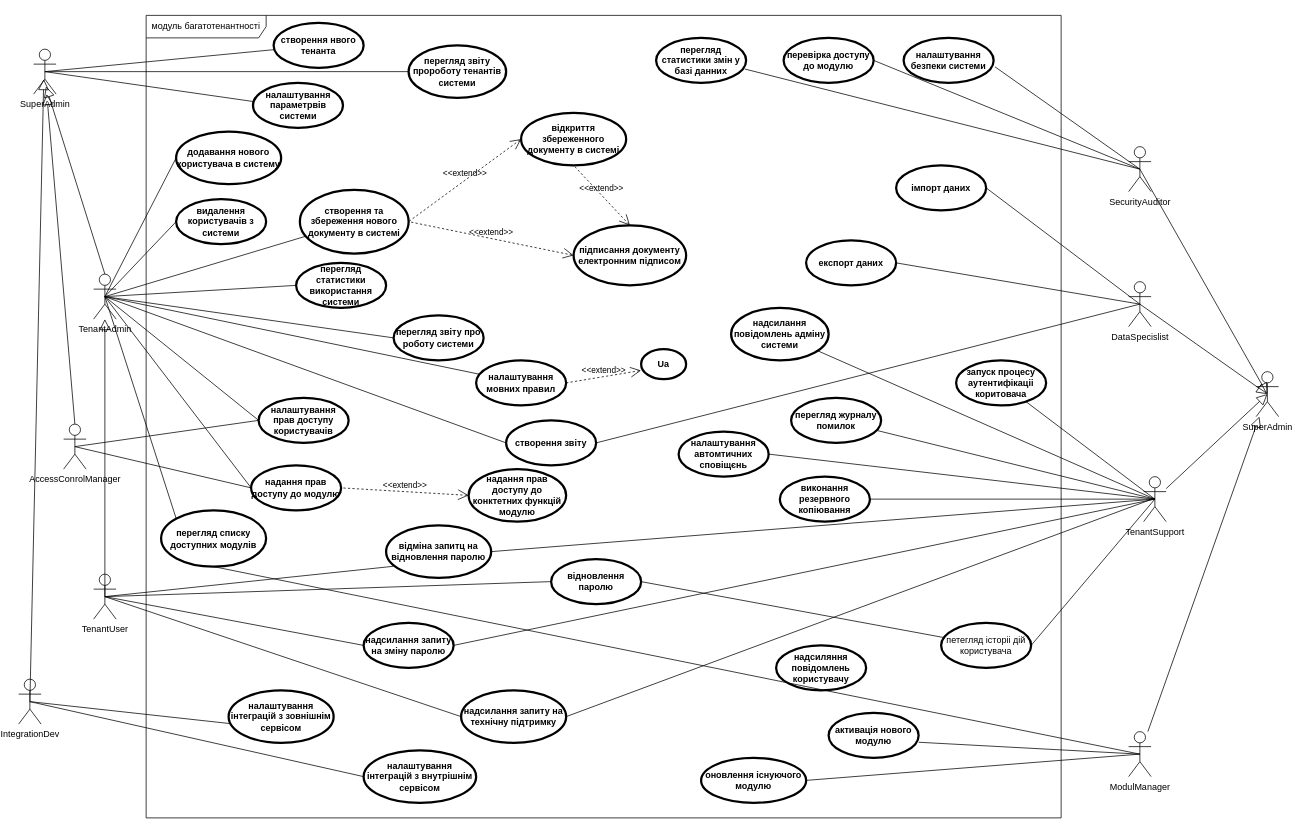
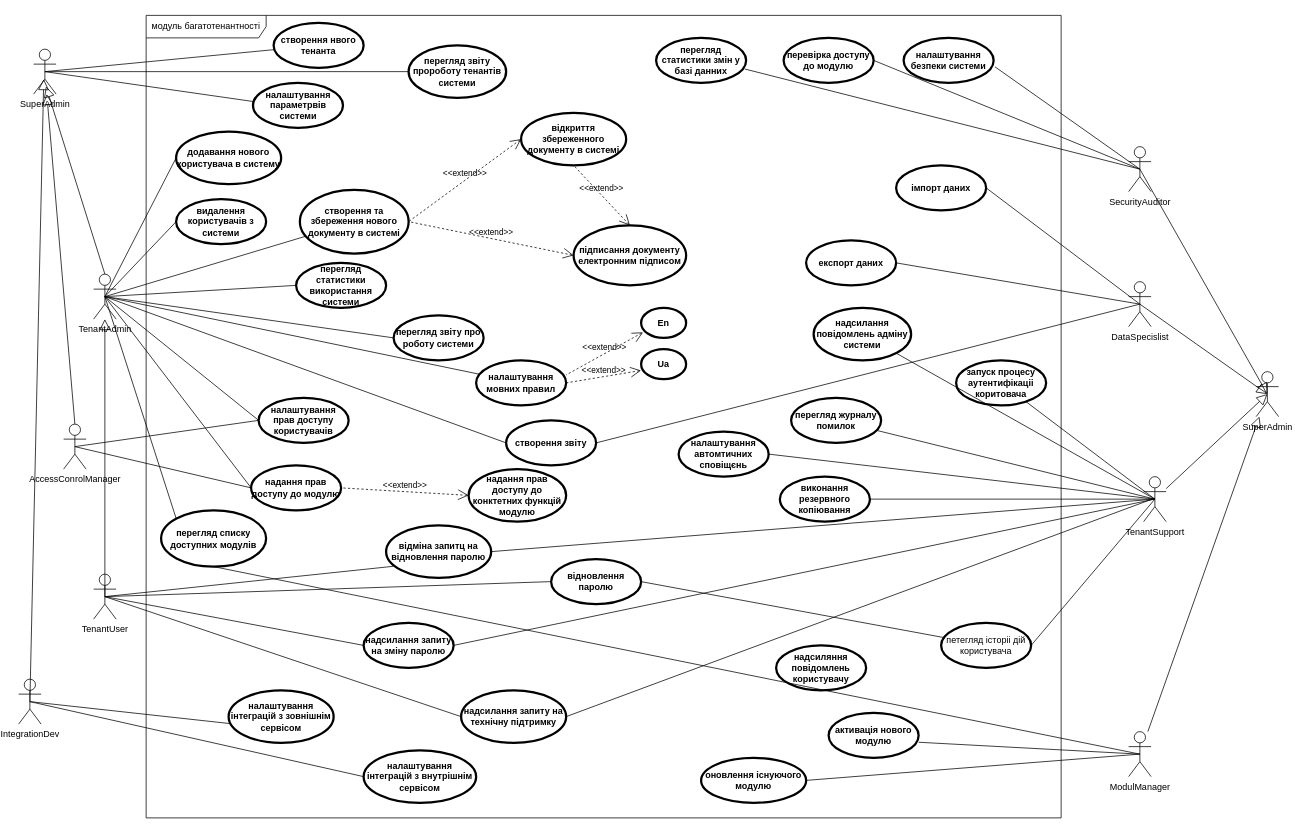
+ <mxCell id="43" value="En" style="shape=ellipse;html=1;strokeWidth=3;fontStyle=1;whiteSpace=wrap;align=center;perimeter=ellipsePerimeter;" parent="2" vertex="1"><mxGeometry x="660" y="390" width="60" height="40" as="geometry" /></mxCell>
- <mxCell id="35" value="надсилання повідомлень адміну системи" style="shape=ellipse;html=1;strokeWidth=3;fontStyle=1;whiteSpace=wrap;align=center;perimeter=ellipsePerimeter;" parent="2" vertex="1"><mxGeometry x="780" y="390" width="130" height="70" as="geometry" /></mxCell>
+ <mxCell id="35" value="надсилання повідомлень адміну системи" style="shape=ellipse;html=1;strokeWidth=3;fontStyle=1;whiteSpace=wrap;align=center;perimeter=ellipsePerimeter;" parent="2" vertex="1"><mxGeometry x="890" y="390" width="130" height="70" as="geometry" /></mxCell>
+ <mxCell id="45" value="&amp;lt;&amp;lt;extend&amp;gt;&amp;gt;" style="edgeStyle=none;html=1;startArrow=open;endArrow=none;startSize=12;verticalAlign=bottom;dashed=1;labelBackgroundColor=none;rounded=0;exitX=0.041;exitY=0.817;exitDx=0;exitDy=0;entryX=0.999;entryY=0.325;entryDx=0;entryDy=0;entryPerimeter=0;exitPerimeter=0;" parent="2" source="43" target="11" edge="1"><mxGeometry width="160" relative="1" as="geometry"><mxPoint x="655" y="437" as="sourcePoint" /><mxPoint x="480" y="400" as="targetPoint" /></mxGeometry></mxCell>
